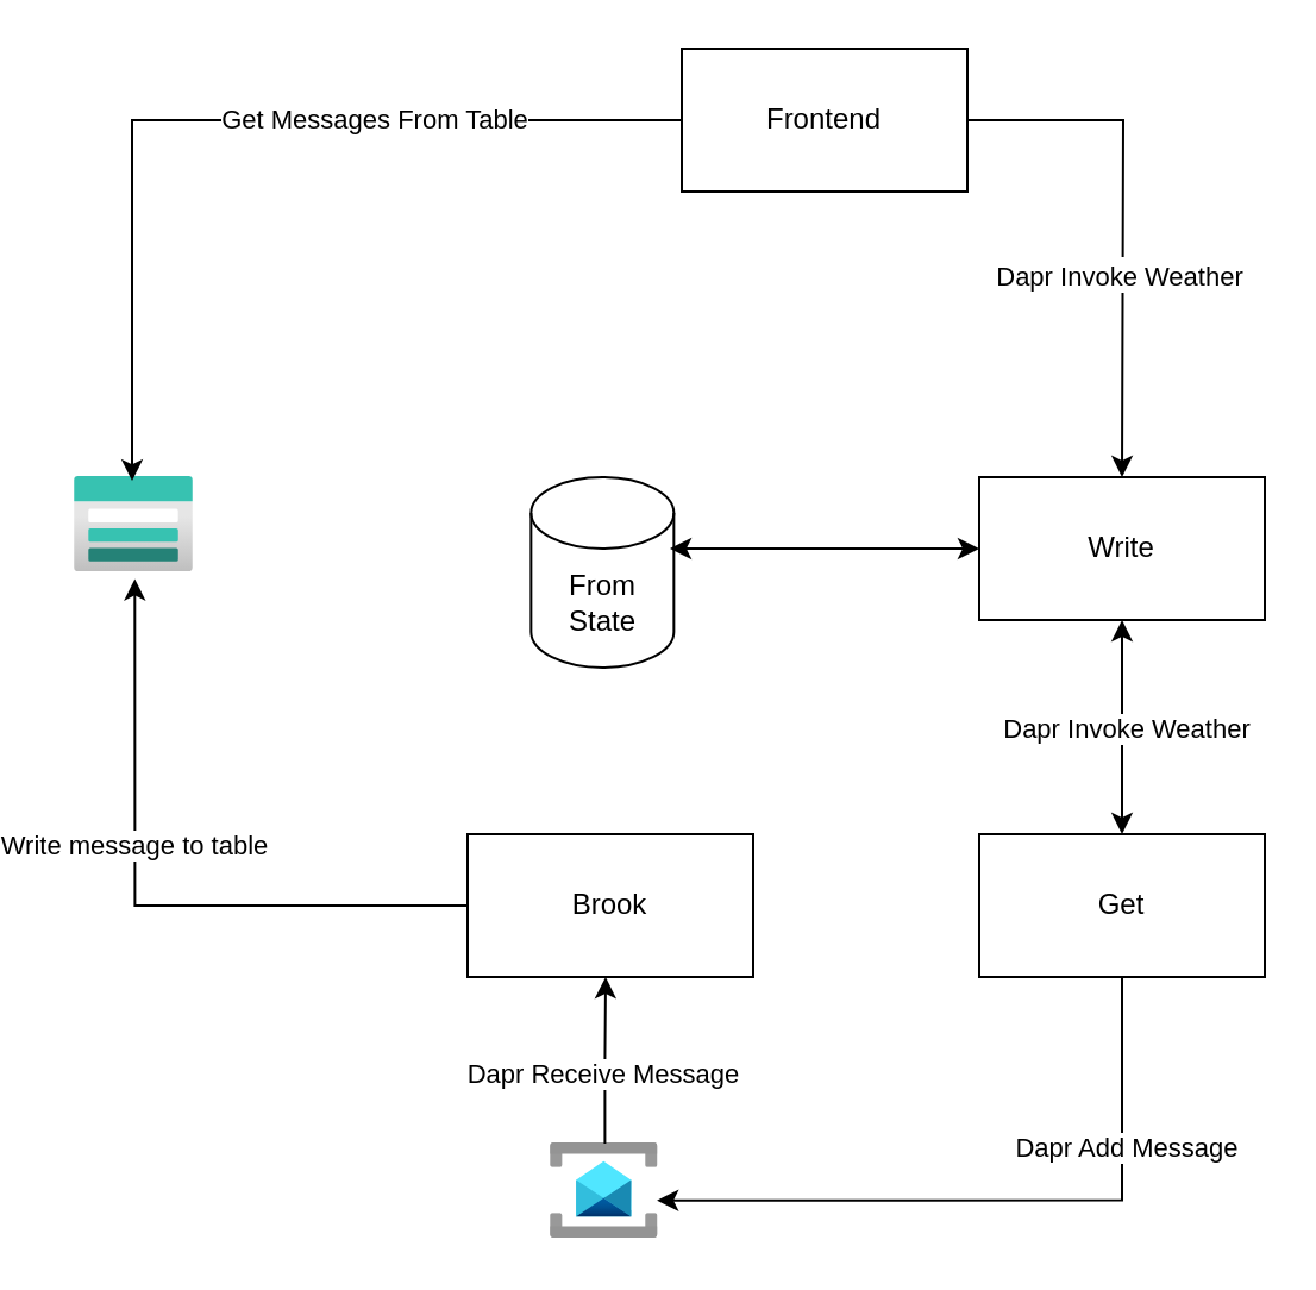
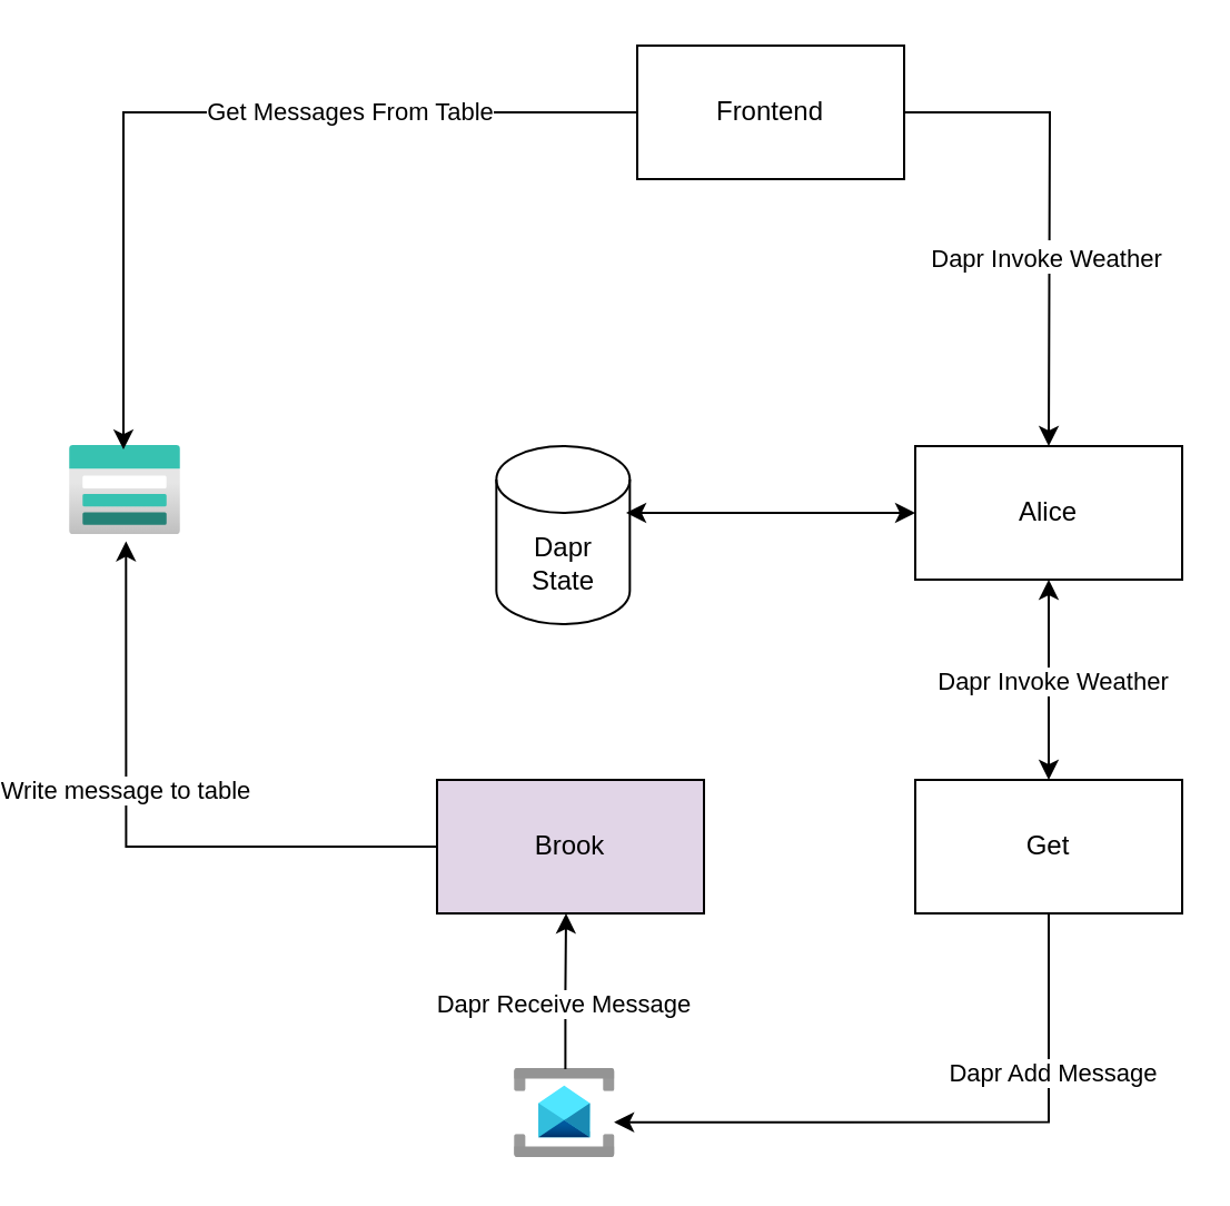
- <mxCell id="5" value="Write" style="rounded=0;whiteSpace=wrap;html=1;" parent="1" vertex="1"><mxGeometry x="400" y="200" width="120" height="60" as="geometry" /></mxCell>
+ <mxCell id="5" value="Alice" style="rounded=0;whiteSpace=wrap;html=1;" parent="1" vertex="1"><mxGeometry x="400" y="200" width="120" height="60" as="geometry" /></mxCell>
- <mxCell id="9" value="From&lt;br&gt;State" style="shape=cylinder3;whiteSpace=wrap;html=1;boundedLbl=1;backgroundOutline=1;size=15;" parent="1" vertex="1"><mxGeometry x="211.67" y="200" width="60" height="80" as="geometry" /></mxCell>
+ <mxCell id="9" value="Dapr&lt;br&gt;State" style="shape=cylinder3;whiteSpace=wrap;html=1;boundedLbl=1;backgroundOutline=1;size=15;" parent="1" vertex="1"><mxGeometry x="211.67" y="200" width="60" height="80" as="geometry" /></mxCell>
- <mxCell id="16" value="Brook" style="rounded=0;whiteSpace=wrap;html=1;" parent="1" vertex="1"><mxGeometry x="185" y="350" width="120" height="60" as="geometry" /></mxCell>
+ <mxCell id="16" value="Brook" style="rounded=0;whiteSpace=wrap;html=1;fillColor=#e1d5e7;" parent="1" vertex="1"><mxGeometry x="185" y="350" width="120" height="60" as="geometry" /></mxCell>
